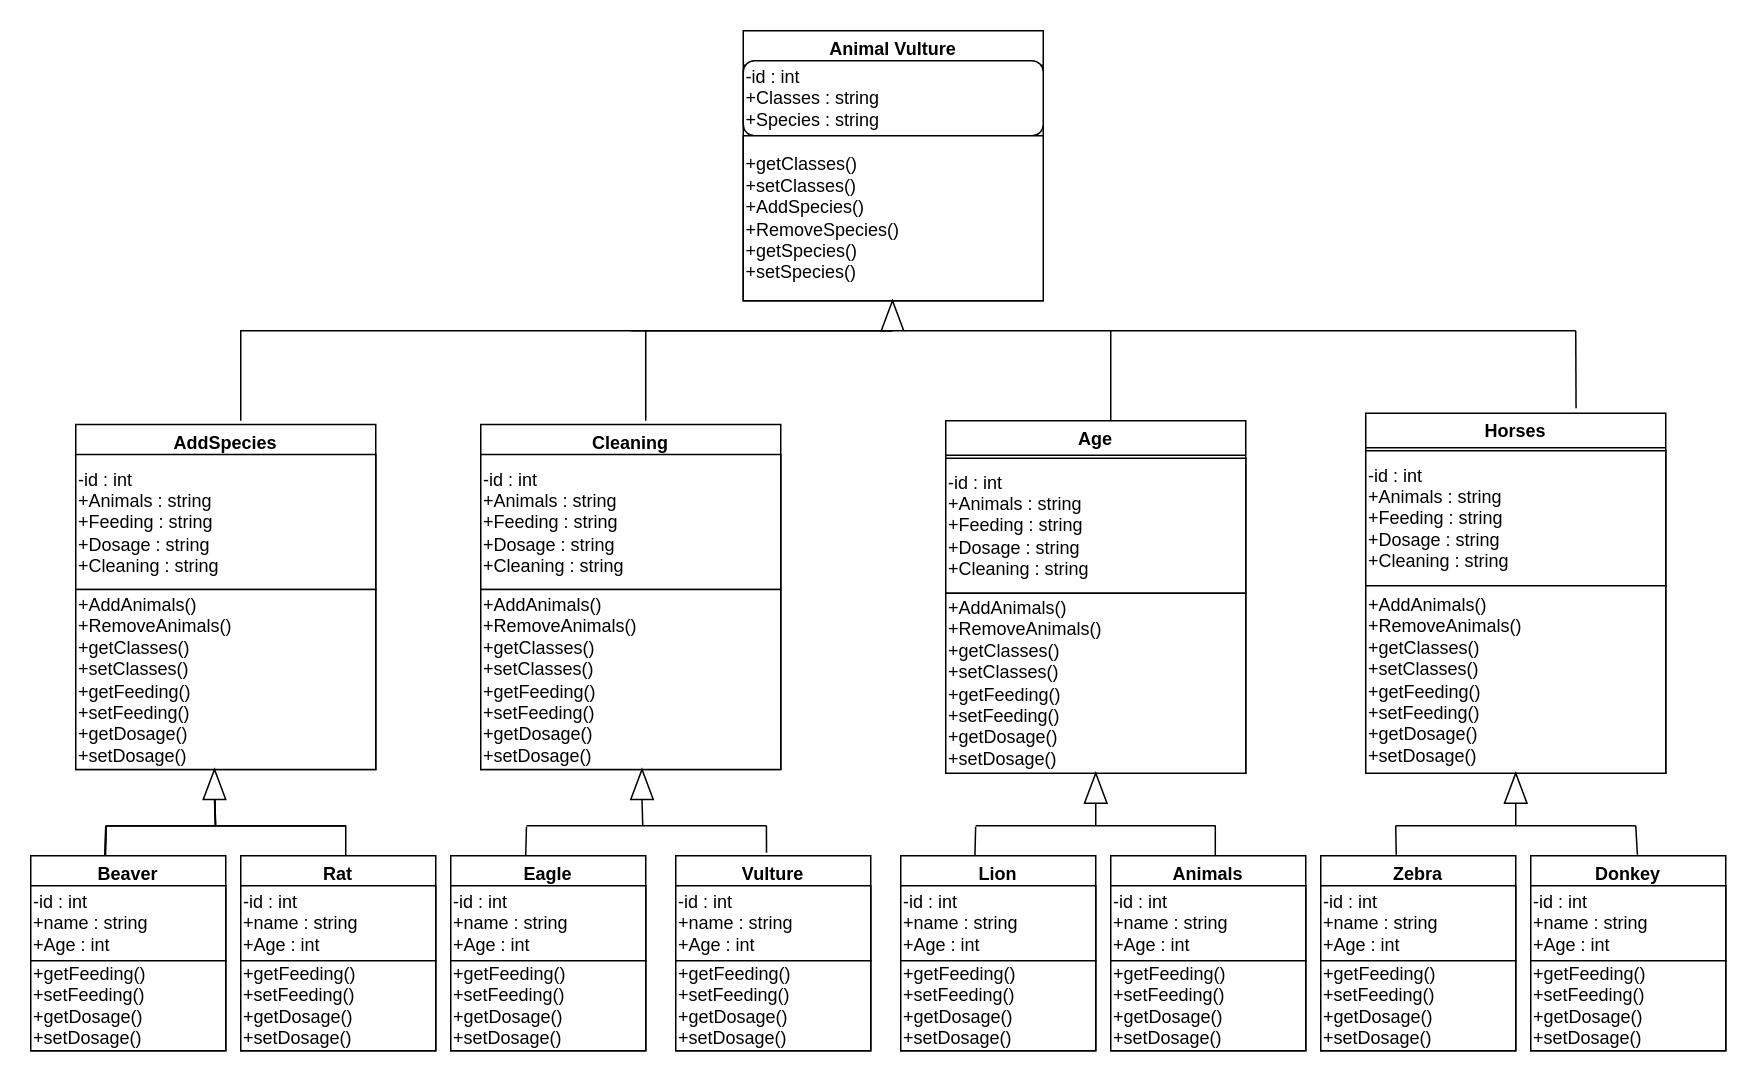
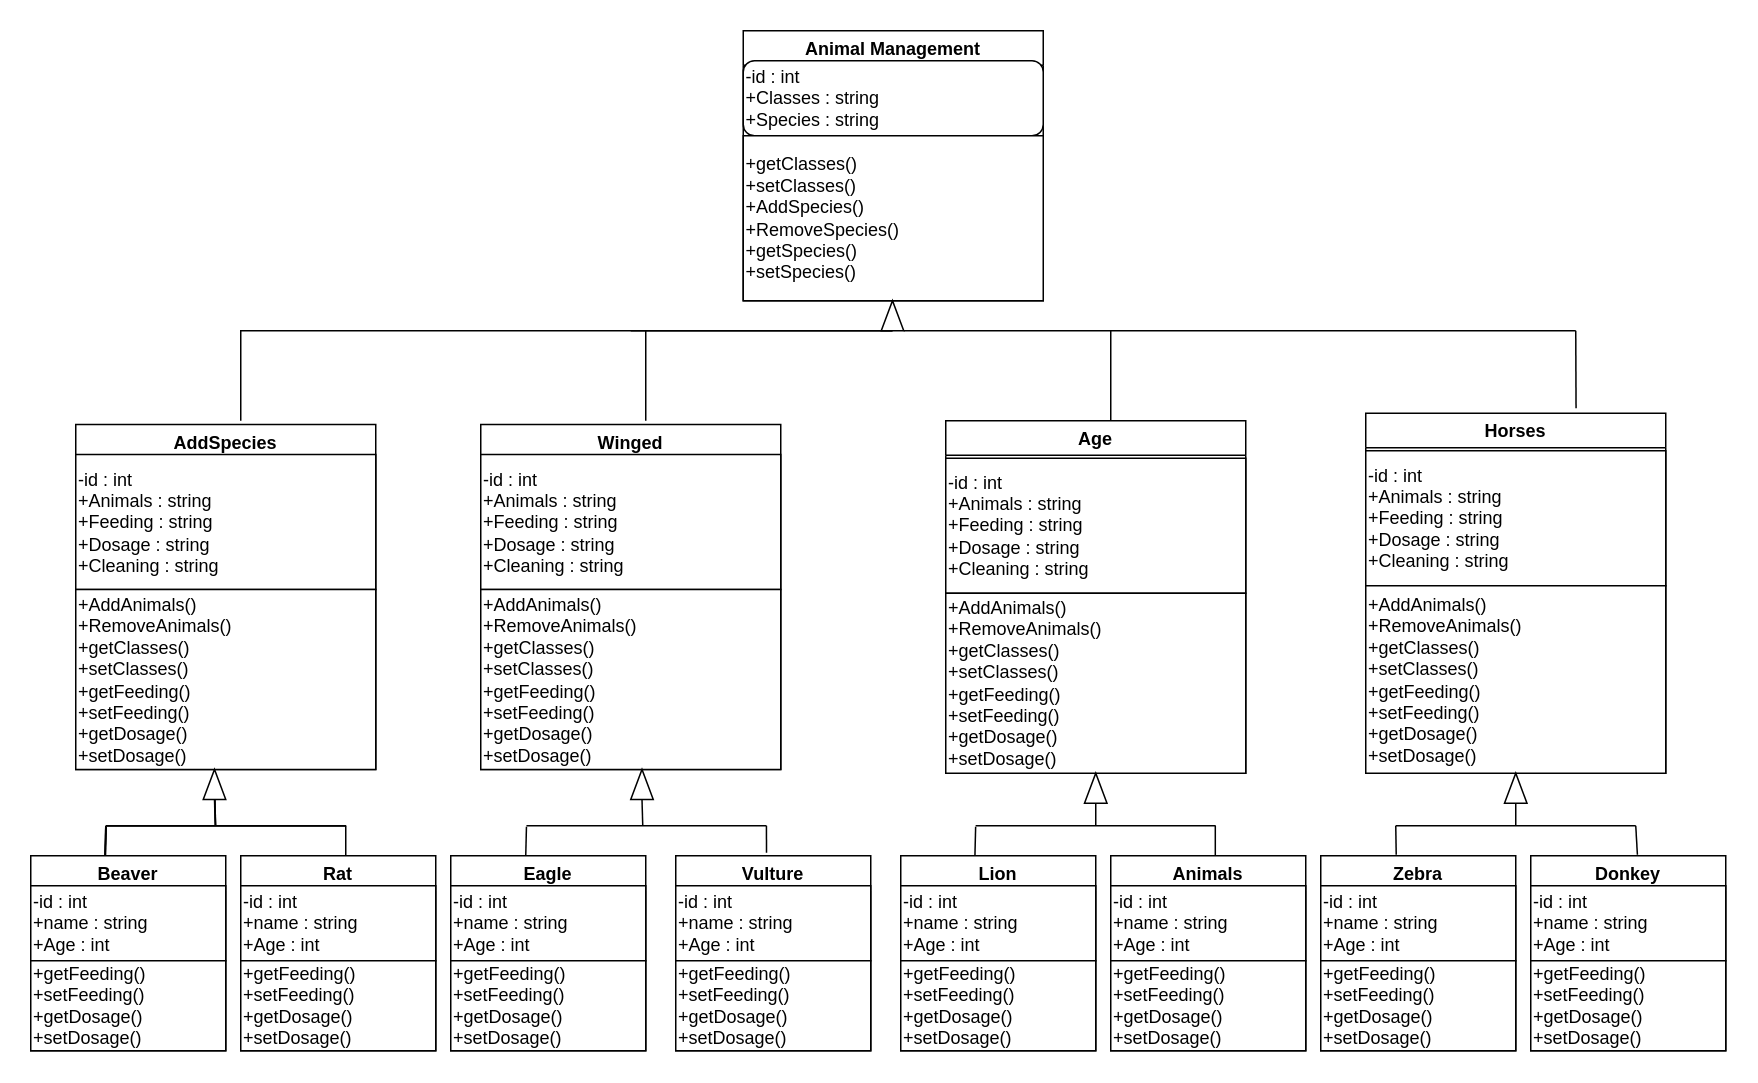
- <mxCell id="2" value="Animal Vulture" style="swimlane;" vertex="1" parent="1"><mxGeometry x="495" y="20" width="200" height="180" as="geometry" /></mxCell>
+ <mxCell id="2" value="Animal Management" style="swimlane;" vertex="1" parent="1"><mxGeometry x="495" y="20" width="200" height="180" as="geometry" /></mxCell>
- <mxCell id="9" value="Cleaning" style="swimlane;" vertex="1" parent="1"><mxGeometry x="320" y="282.5" width="200" height="230" as="geometry" /></mxCell>
+ <mxCell id="9" value="Winged" style="swimlane;" vertex="1" parent="1"><mxGeometry x="320" y="282.5" width="200" height="230" as="geometry" /></mxCell>
